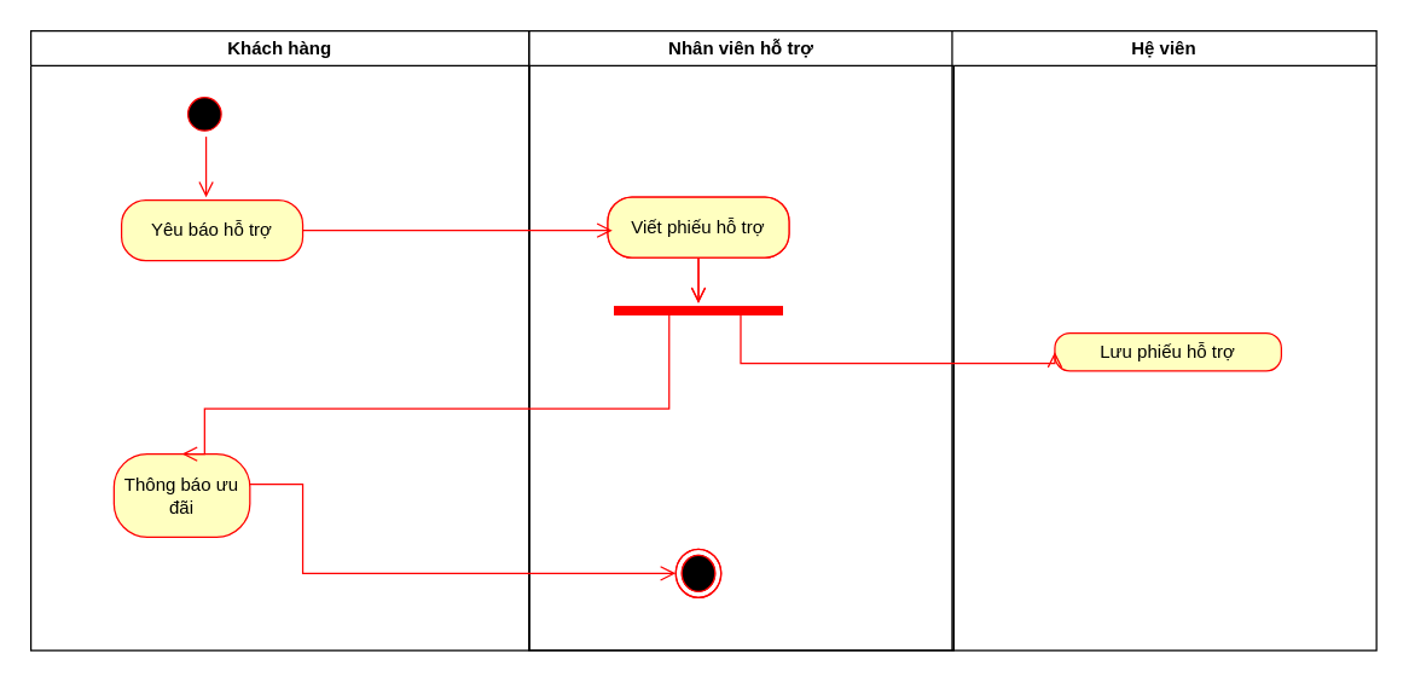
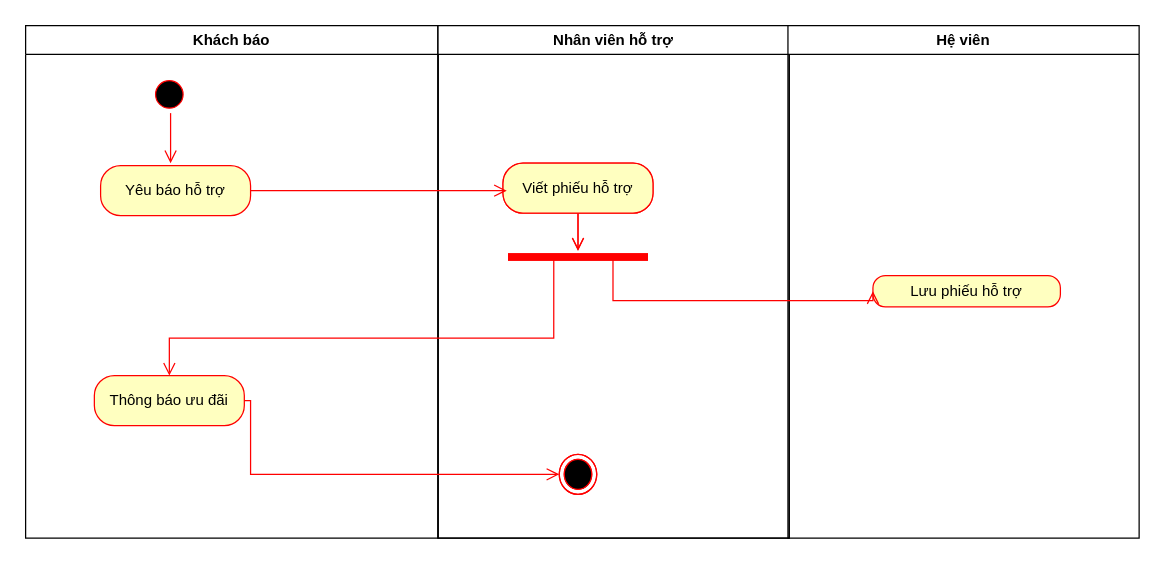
- <mxCell id="2" value="Khách hàng" style="swimlane;whiteSpace=wrap" parent="1" vertex="1"><mxGeometry x="20" y="20" width="330" height="410" as="geometry" /></mxCell>
+ <mxCell id="2" value="Khách báo" style="swimlane;whiteSpace=wrap" parent="1" vertex="1"><mxGeometry x="20" y="20" width="330" height="410" as="geometry" /></mxCell>
- <mxCell id="6" value="Thông báo ưu đãi" style="rounded=1;whiteSpace=wrap;html=1;arcSize=40;fontColor=#000000;fillColor=#ffffc0;strokeColor=#ff0000;" parent="2" vertex="1"><mxGeometry x="55" y="280" width="90" height="55" as="geometry" /></mxCell>
+ <mxCell id="6" value="Thông báo ưu đãi" style="rounded=1;whiteSpace=wrap;html=1;arcSize=40;fontColor=#000000;fillColor=#ffffc0;strokeColor=#ff0000;" parent="2" vertex="1"><mxGeometry x="55" y="280" width="120" height="40" as="geometry" /></mxCell>
